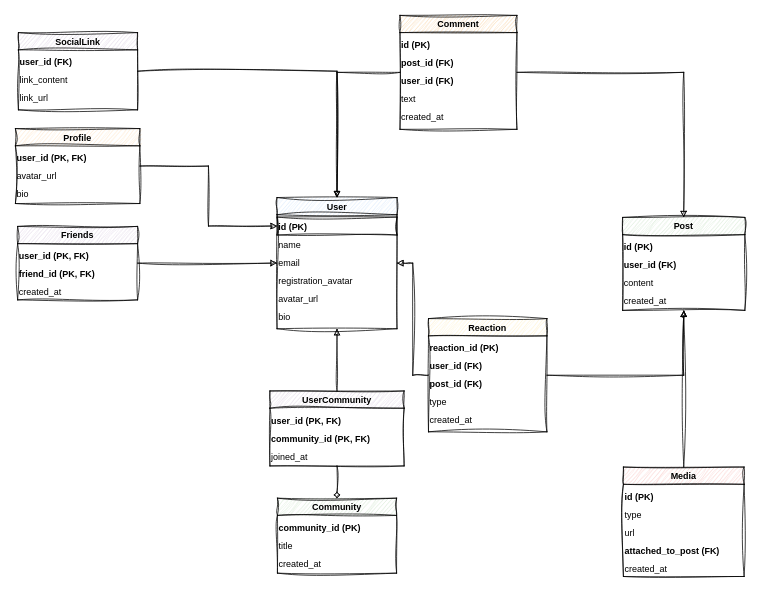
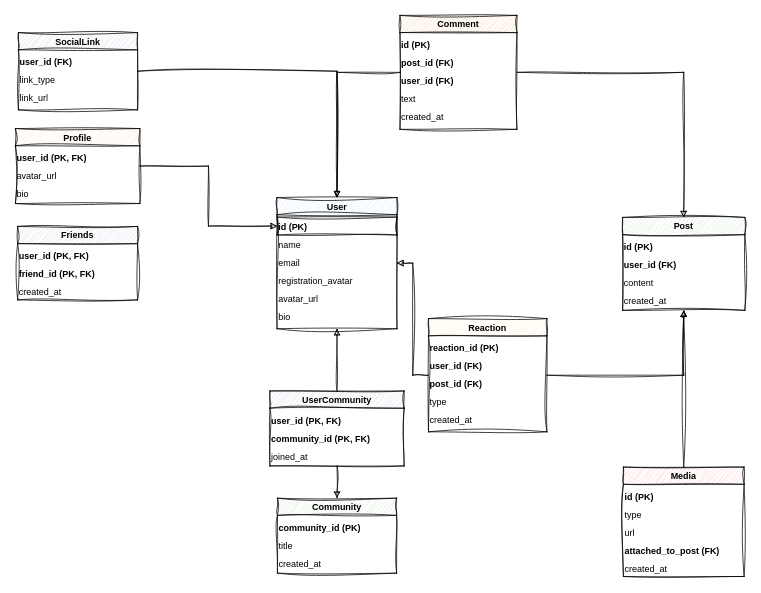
- <mxCell id="15" value="link_content" style="text;sketch=1;curveFitting=1;jiggle=2;" vertex="1" parent="13"><mxGeometry y="50" width="160" height="24" as="geometry" /></mxCell>
+ <mxCell id="15" value="link_type" style="text;sketch=1;curveFitting=1;jiggle=2;" vertex="1" parent="13"><mxGeometry y="50" width="160" height="24" as="geometry" /></mxCell>
- <mxCell id="54" style="edgeStyle=orthogonalEdgeStyle;rounded=0;orthogonalLoop=1;jettySize=auto;html=1;endArrow=block;sketch=1;curveFitting=1;jiggle=2;" edge="1" parent="1" source="17" target="2"><mxGeometry relative="1" as="geometry" /></mxCell>
- <mxCell id="59" style="edgeStyle=orthogonalEdgeStyle;rounded=0;orthogonalLoop=1;jettySize=auto;html=1;endArrow=diamond;sketch=1;curveFitting=1;jiggle=2;" edge="1" parent="1" source="48" target="44"><mxGeometry relative="1" as="geometry" /></mxCell>
+ <mxCell id="59" style="edgeStyle=orthogonalEdgeStyle;rounded=0;orthogonalLoop=1;jettySize=auto;html=1;endArrow=block;sketch=1;curveFitting=1;jiggle=2;" edge="1" parent="1" source="48" target="44"><mxGeometry relative="1" as="geometry" /></mxCell>
